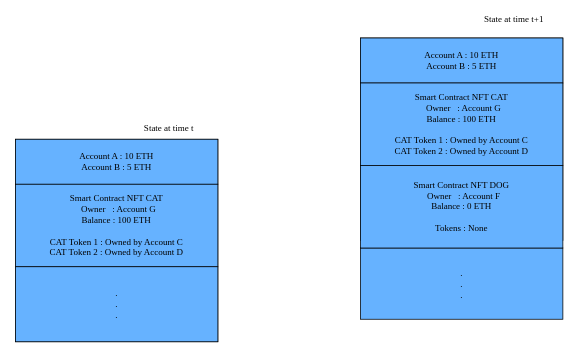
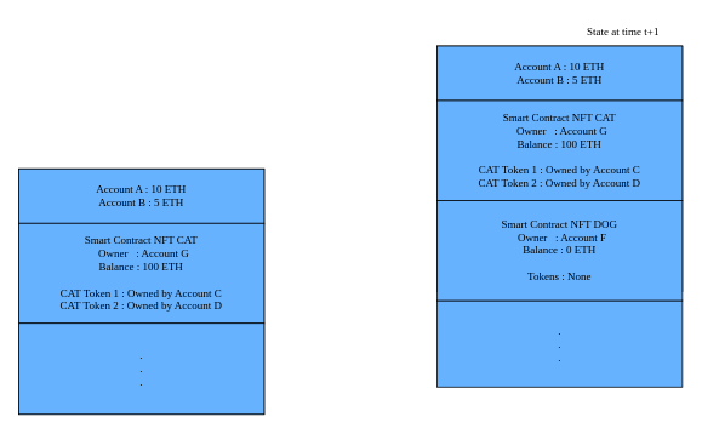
- <mxCell id="10" value="State at time t+1" style="text;html=1;strokeColor=none;fillColor=none;align=center;verticalAlign=middle;whiteSpace=wrap;rounded=0;fontFamily=Fira Code;fontSource=https%3A%2F%2Ffonts.googleapis.com%2Fcss%3Ffamily%3DFira%2BCode;" vertex="1" parent="1"><mxGeometry x="620" y="10" width="130" height="30" as="geometry" /></mxCell>
+ <mxCell id="10" value="State at time t+1" style="text;html=1;strokeColor=none;fillColor=none;align=center;verticalAlign=middle;whiteSpace=wrap;rounded=0;fontFamily=Fira Code;fontSource=https%3A%2F%2Ffonts.googleapis.com%2Fcss%3Ffamily%3DFira%2BCode;" vertex="1" parent="1"><mxGeometry x="620" y="20" width="130" height="30" as="geometry" /></mxCell>
- <mxCell id="5" value="State at time t" style="text;html=1;strokeColor=none;fillColor=none;align=center;verticalAlign=middle;whiteSpace=wrap;rounded=0;fontFamily=Fira Code;fontSource=https%3A%2F%2Ffonts.googleapis.com%2Fcss%3Ffamily%3DFira%2BCode;" vertex="1" parent="1"><mxGeometry x="160" y="155" width="130" height="30" as="geometry" /></mxCell>
